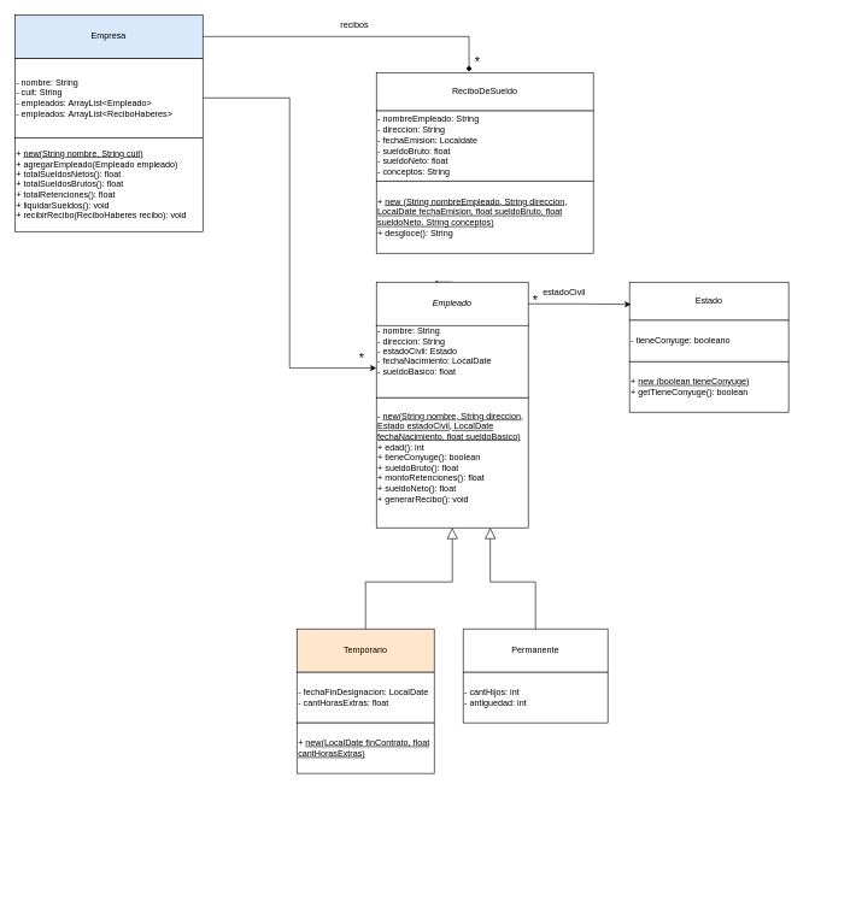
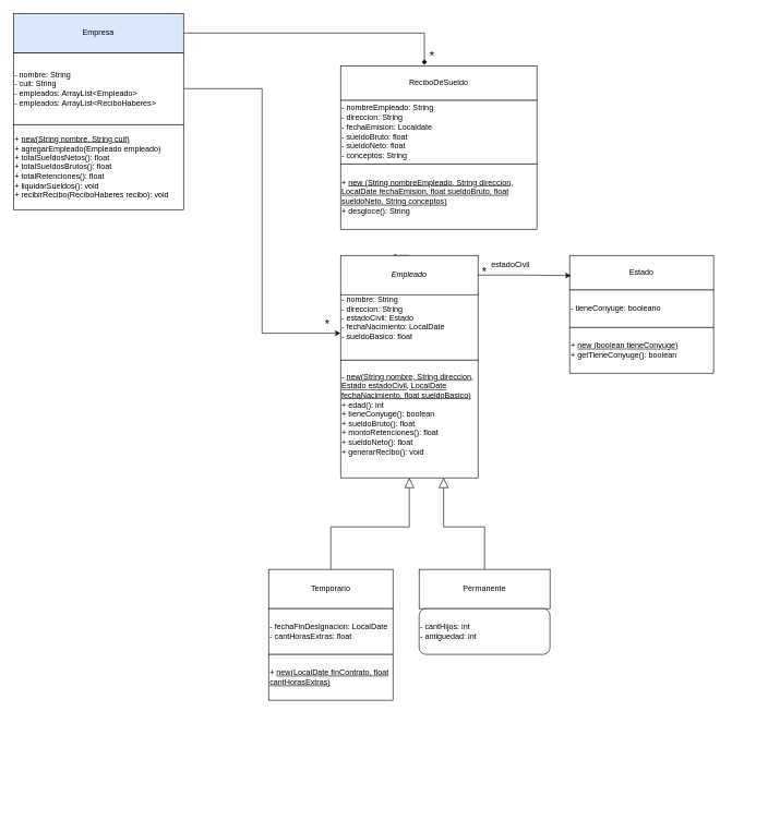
- <mxCell id="34" value="recibos" style="text;html=1;align=center;verticalAlign=middle;whiteSpace=wrap;rounded=0;" parent="1" vertex="1"><mxGeometry x="460" y="20" width="60" height="30" as="geometry" /></mxCell>
- <mxCell id="11" value="Temporario" style="rounded=0;whiteSpace=wrap;html=1;fillColor=#ffe6cc;" parent="10" vertex="1"><mxGeometry width="190" height="60" as="geometry" /></mxCell>
+ <mxCell id="11" value="Temporario" style="rounded=0;whiteSpace=wrap;html=1;" parent="10" vertex="1"><mxGeometry width="190" height="60" as="geometry" /></mxCell>
- <mxCell id="9" value="&lt;div&gt;- cantHijos: int&lt;/div&gt;&lt;div&gt;- antiguedad: int&lt;/div&gt;" style="whiteSpace=wrap;html=1;align=left;" parent="7" vertex="1"><mxGeometry y="60" width="200" height="70" as="geometry" /></mxCell>
+ <mxCell id="9" value="&lt;div&gt;- cantHijos: int&lt;/div&gt;&lt;div&gt;- antiguedad: int&lt;/div&gt;" style="whiteSpace=wrap;html=1;align=left;rounded=1;" parent="7" vertex="1"><mxGeometry y="60" width="200" height="70" as="geometry" /></mxCell>
